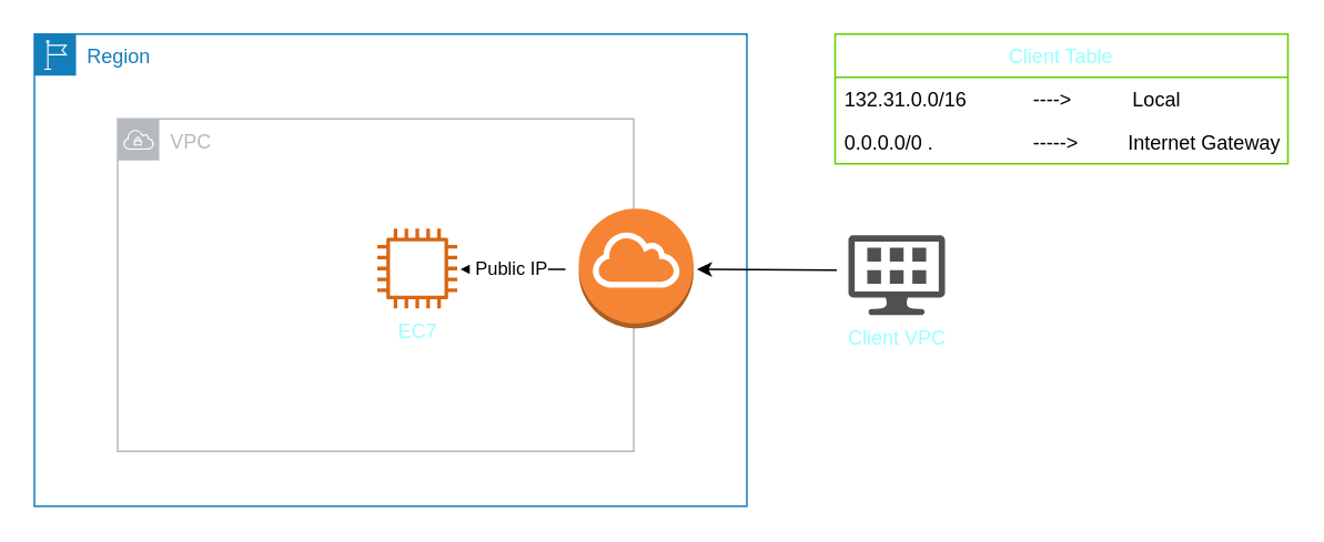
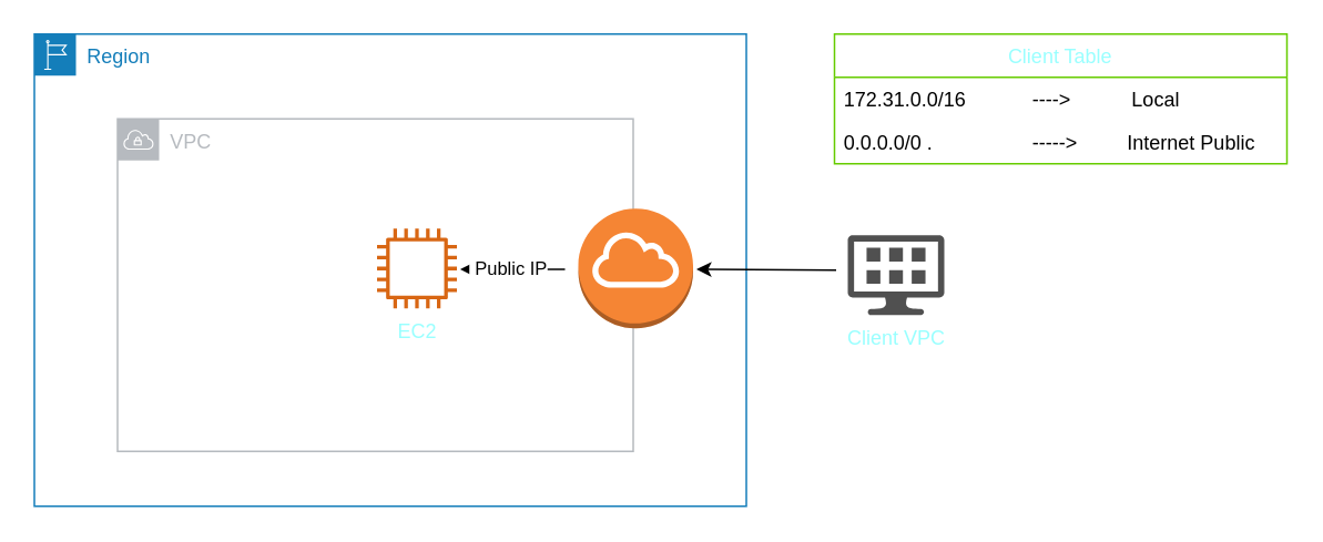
- <mxCell id="11" value="132.31.0.0/16            ----&gt;           Local" style="text;strokeColor=none;fillColor=none;align=left;verticalAlign=top;spacingLeft=4;spacingRight=4;overflow=hidden;rotatable=0;points=[[0,0.5],[1,0.5]];portConstraint=eastwest;" parent="10" vertex="1"><mxGeometry y="26" width="272" height="26" as="geometry" /></mxCell>
+ <mxCell id="11" value="172.31.0.0/16            ----&gt;           Local" style="text;strokeColor=none;fillColor=none;align=left;verticalAlign=top;spacingLeft=4;spacingRight=4;overflow=hidden;rotatable=0;points=[[0,0.5],[1,0.5]];portConstraint=eastwest;" parent="10" vertex="1"><mxGeometry y="26" width="272" height="26" as="geometry" /></mxCell>
- <mxCell id="12" value="0.0.0.0/0 .                  -----&gt;         Internet Gateway" style="text;strokeColor=none;fillColor=none;align=left;verticalAlign=top;spacingLeft=4;spacingRight=4;overflow=hidden;rotatable=0;points=[[0,0.5],[1,0.5]];portConstraint=eastwest;" parent="10" vertex="1"><mxGeometry y="52" width="272" height="26" as="geometry" /></mxCell>
+ <mxCell id="12" value="0.0.0.0/0 .                  -----&gt;         Internet Public" style="text;strokeColor=none;fillColor=none;align=left;verticalAlign=top;spacingLeft=4;spacingRight=4;overflow=hidden;rotatable=0;points=[[0,0.5],[1,0.5]];portConstraint=eastwest;" parent="10" vertex="1"><mxGeometry y="52" width="272" height="26" as="geometry" /></mxCell>
- <mxCell id="4" value="EC7" style="outlineConnect=0;fontColor=#99FFFF;gradientColor=none;fillColor=#D86613;strokeColor=none;dashed=0;verticalLabelPosition=bottom;verticalAlign=top;align=center;html=1;fontSize=12;fontStyle=0;aspect=fixed;pointerEvents=1;shape=mxgraph.aws4.instance2;" parent="1" vertex="1"><mxGeometry x="226" y="137" width="48" height="48" as="geometry" /></mxCell>
+ <mxCell id="4" value="EC2" style="outlineConnect=0;fontColor=#99FFFF;gradientColor=none;fillColor=#D86613;strokeColor=none;dashed=0;verticalLabelPosition=bottom;verticalAlign=top;align=center;html=1;fontSize=12;fontStyle=0;aspect=fixed;pointerEvents=1;shape=mxgraph.aws4.instance2;" parent="1" vertex="1"><mxGeometry x="226" y="137" width="48" height="48" as="geometry" /></mxCell>
